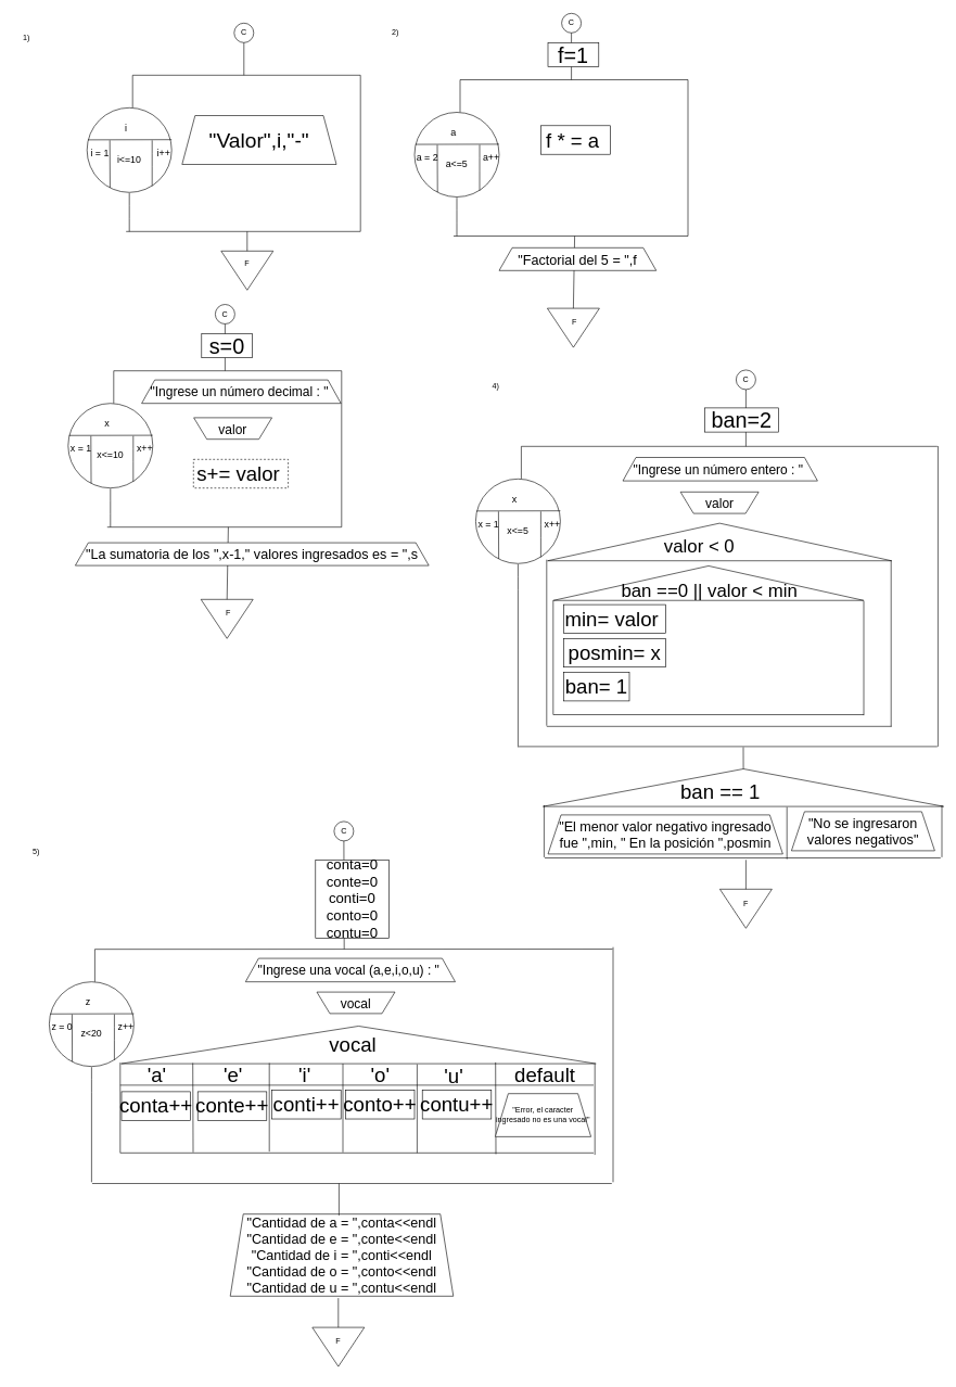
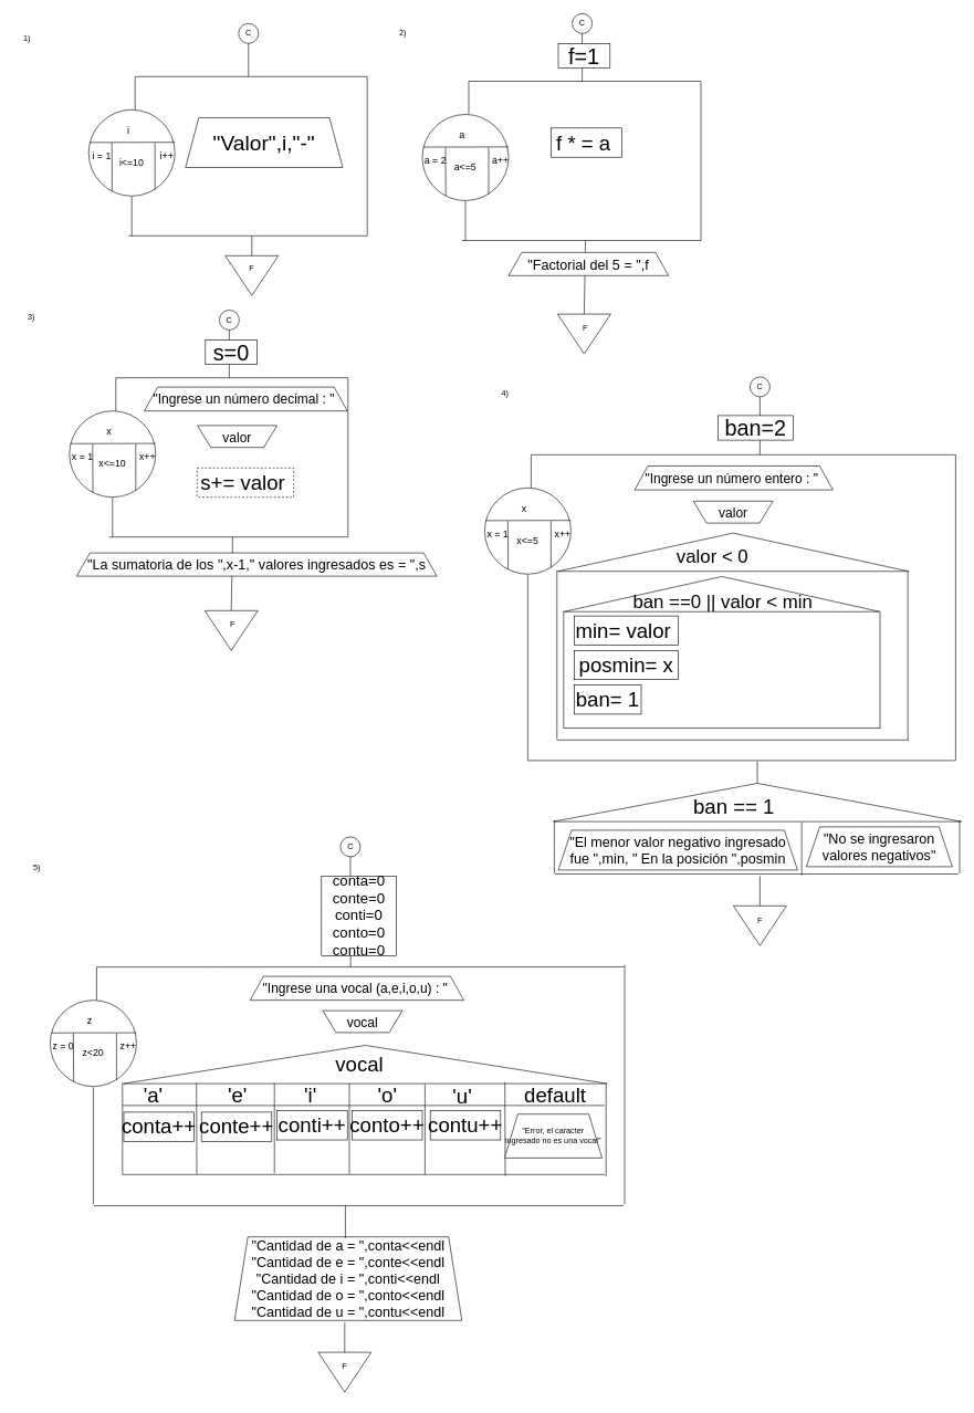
+ <mxCell id="44" value="3)" style="text;html=1;strokeColor=none;fillColor=none;align=center;verticalAlign=middle;whiteSpace=wrap;rounded=0;" vertex="1" parent="1"><mxGeometry x="27" y="467" width="40" height="20" as="geometry" /></mxCell>
- <mxCell id="144" value="&lt;font style=&quot;font-size: 31px&quot;&gt;'a'&lt;/font&gt;" style="text;html=1;align=center;verticalAlign=middle;resizable=0;points=[];autosize=1;" vertex="1" parent="1"><mxGeometry x="220" y="1637.29" width="39" height="25" as="geometry" /></mxCell>
+ <mxCell id="144" value="&lt;font style=&quot;font-size: 31px&quot;&gt;'a'&lt;/font&gt;" style="text;html=1;align=center;verticalAlign=middle;resizable=0;points=[];autosize=1;" vertex="1" parent="1"><mxGeometry x="210" y="1637.29" width="39" height="25" as="geometry" /></mxCell>
